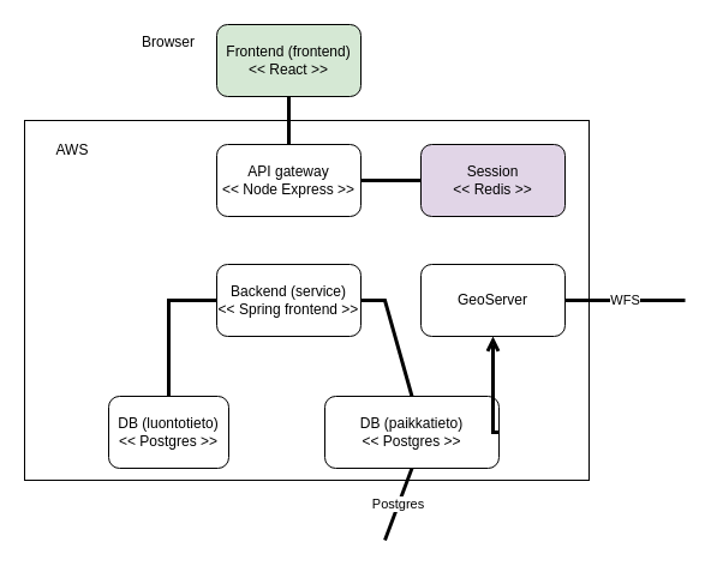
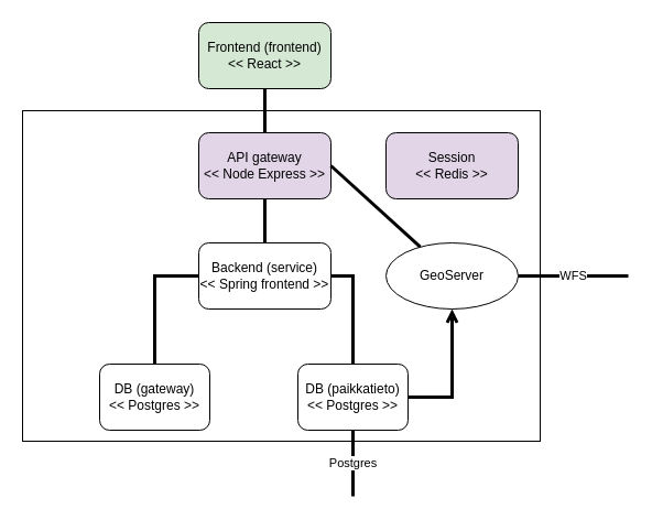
- <mxCell id="11" value="Browser" style="text;html=1;strokeColor=none;fillColor=none;align=center;verticalAlign=middle;whiteSpace=wrap;rounded=0;" parent="1" vertex="1"><mxGeometry x="110" y="20" width="60" height="30" as="geometry" /></mxCell>
- <mxCell id="10" value="AWS" style="text;html=1;strokeColor=none;fillColor=none;align=center;verticalAlign=middle;whiteSpace=wrap;rounded=0;" parent="1" vertex="1"><mxGeometry x="30" y="110" width="60" height="30" as="geometry" /></mxCell>
- <mxCell id="6" value="API gateway &lt;br&gt;&amp;lt;&amp;lt; Node Express &amp;gt;&amp;gt;" style="rounded=1;whiteSpace=wrap;html=1;" parent="1" vertex="1"><mxGeometry x="180" y="120" width="120" height="60" as="geometry" /></mxCell>
+ <mxCell id="6" value="API gateway &lt;br&gt;&amp;lt;&amp;lt; Node Express &amp;gt;&amp;gt;" style="rounded=1;whiteSpace=wrap;html=1;fillColor=#e1d5e7;" parent="1" vertex="1"><mxGeometry x="180" y="120" width="120" height="60" as="geometry" /></mxCell>
- <mxCell id="13" value="" style="endArrow=none;html=1;rounded=0;entryX=0;entryY=0.5;entryDx=0;entryDy=0;exitX=1;exitY=0.5;exitDx=0;exitDy=0;strokeWidth=3;" parent="1" source="6" target="12" edge="1"><mxGeometry width="50" height="50" relative="1" as="geometry"><mxPoint x="250" y="190" as="sourcePoint" /><mxPoint x="250" y="230" as="targetPoint" /></mxGeometry></mxCell>
+ <mxCell id="13" value="" style="endArrow=none;html=1;rounded=0;exitX=1;exitY=0.5;exitDx=0;exitDy=0;strokeWidth=3;" parent="1" source="6" target="16" edge="1"><mxGeometry width="50" height="50" relative="1" as="geometry"><mxPoint x="250" y="190" as="sourcePoint" /><mxPoint x="250" y="230" as="targetPoint" /></mxGeometry></mxCell>
+ <mxCell id="8" value="" style="endArrow=none;html=1;rounded=0;entryX=0.5;entryY=0;entryDx=0;entryDy=0;exitX=0.5;exitY=1;exitDx=0;exitDy=0;strokeWidth=3;" parent="1" source="6" target="4" edge="1"><mxGeometry width="50" height="50" relative="1" as="geometry"><mxPoint x="250" y="130" as="sourcePoint" /><mxPoint x="250" y="90" as="targetPoint" /></mxGeometry></mxCell>
- <mxCell id="16" value="GeoServer" style="rounded=1;whiteSpace=wrap;html=1;" vertex="1" parent="1"><mxGeometry x="350" y="220" width="120" height="60" as="geometry" /></mxCell>
+ <mxCell id="16" value="GeoServer" style="ellipse;whiteSpace=wrap;html=1;" vertex="1" parent="1"><mxGeometry x="350" y="220" width="120" height="60" as="geometry" /></mxCell>
- <mxCell id="5" value="DB (luontotieto)&lt;br&gt;&amp;lt;&amp;lt; Postgres &amp;gt;&amp;gt;" style="rounded=1;whiteSpace=wrap;html=1;" parent="1" vertex="1"><mxGeometry x="90" y="330" width="100" height="60" as="geometry" /></mxCell>
+ <mxCell id="5" value="DB (gateway)&lt;br&gt;&amp;lt;&amp;lt; Postgres &amp;gt;&amp;gt;" style="rounded=1;whiteSpace=wrap;html=1;" parent="1" vertex="1"><mxGeometry x="90" y="330" width="100" height="60" as="geometry" /></mxCell>
- <mxCell id="14" value="DB (paikkatieto)&lt;br&gt;&amp;lt;&amp;lt; Postgres &amp;gt;&amp;gt;" style="rounded=1;whiteSpace=wrap;html=1;" vertex="1" parent="1"><mxGeometry x="270" y="330" width="145" height="60" as="geometry" /></mxCell>
+ <mxCell id="14" value="DB (paikkatieto)&lt;br&gt;&amp;lt;&amp;lt; Postgres &amp;gt;&amp;gt;" style="rounded=1;whiteSpace=wrap;html=1;" vertex="1" parent="1"><mxGeometry x="270" y="330" width="100" height="60" as="geometry" /></mxCell>
